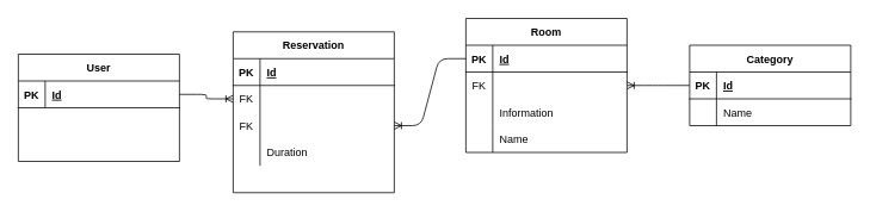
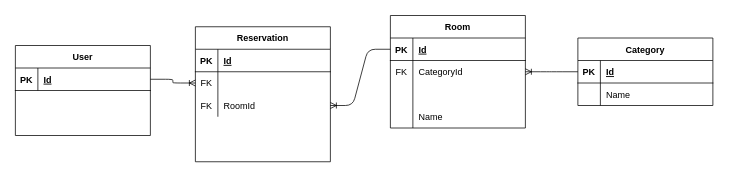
+ <mxCell id="16" value="CategoryId" style="shape=partialRectangle;connectable=0;fillColor=none;top=0;left=0;bottom=0;right=0;align=left;spacingLeft=6;overflow=hidden;" parent="14" vertex="1"><mxGeometry x="30" width="150" height="30" as="geometry"><mxRectangle width="150" height="30" as="alternateBounds" /></mxGeometry></mxCell>
- <mxCell id="19" value="Information" style="shape=partialRectangle;connectable=0;fillColor=none;top=0;left=0;bottom=0;right=0;align=left;spacingLeft=6;overflow=hidden;" parent="17" vertex="1"><mxGeometry x="30" width="150" height="30" as="geometry"><mxRectangle width="150" height="30" as="alternateBounds" /></mxGeometry></mxCell>
+ <mxCell id="39" value="RoomId" style="shape=partialRectangle;connectable=0;fillColor=none;top=0;left=0;bottom=0;right=0;align=left;spacingLeft=6;overflow=hidden;" parent="37" vertex="1"><mxGeometry x="30" width="150" height="30" as="geometry"><mxRectangle width="150" height="30" as="alternateBounds" /></mxGeometry></mxCell>
- <mxCell id="42" value="Duration" style="shape=partialRectangle;connectable=0;fillColor=none;top=0;left=0;bottom=0;right=0;align=left;spacingLeft=6;overflow=hidden;" parent="40" vertex="1"><mxGeometry x="30" width="150" height="30" as="geometry"><mxRectangle width="150" height="30" as="alternateBounds" /></mxGeometry></mxCell>
